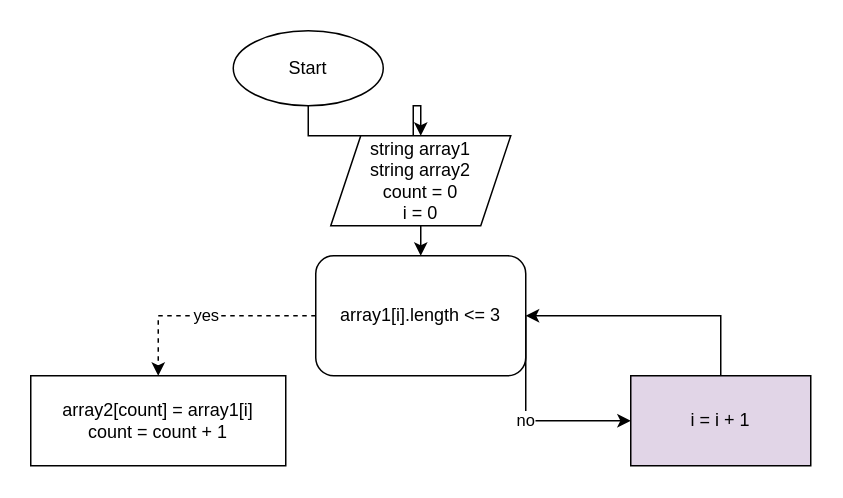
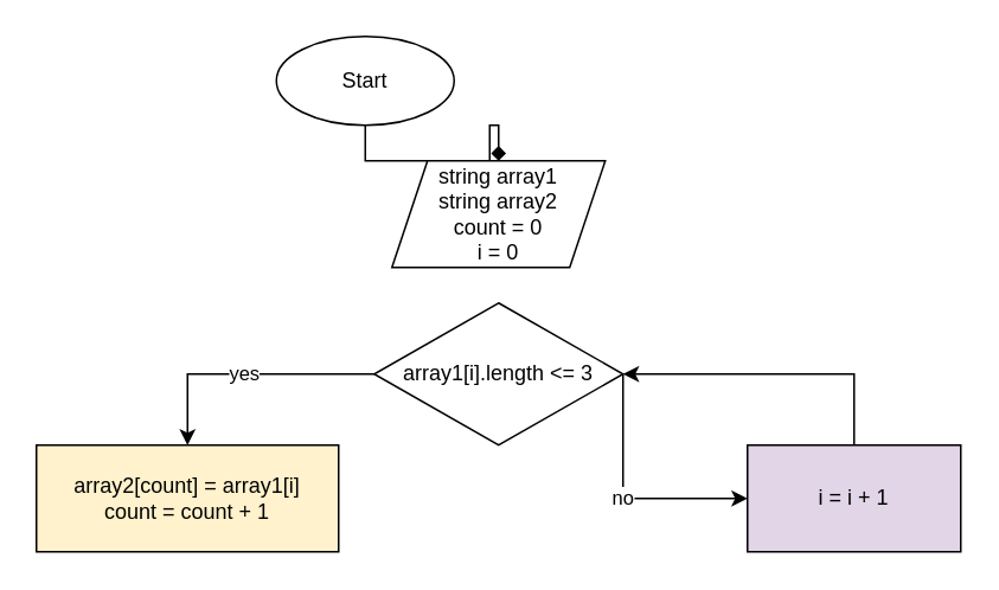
- <mxCell id="2" style="edgeStyle=orthogonalEdgeStyle;rounded=0;orthogonalLoop=1;jettySize=auto;html=1;exitX=0.5;exitY=1;exitDx=0;exitDy=0;" edge="1" parent="1" source="3" target="5"><mxGeometry relative="1" as="geometry" /></mxCell>
+ <mxCell id="2" style="edgeStyle=orthogonalEdgeStyle;rounded=0;orthogonalLoop=1;jettySize=auto;html=1;exitX=0.5;exitY=1;exitDx=0;exitDy=0;endArrow=diamond;" edge="1" parent="1" source="3" target="5"><mxGeometry relative="1" as="geometry" /></mxCell>
- <mxCell id="4" style="edgeStyle=orthogonalEdgeStyle;rounded=0;orthogonalLoop=1;jettySize=auto;html=1;exitX=0.5;exitY=1;exitDx=0;exitDy=0;entryX=0.5;entryY=0;entryDx=0;entryDy=0;" edge="1" parent="1" source="5" target="8"><mxGeometry relative="1" as="geometry" /></mxCell>
- <mxCell id="6" value="yes" style="edgeStyle=orthogonalEdgeStyle;rounded=0;orthogonalLoop=1;jettySize=auto;html=1;exitX=0;exitY=0.5;exitDx=0;exitDy=0;entryX=0.5;entryY=0;entryDx=0;entryDy=0;dashed=1;" edge="1" parent="1" source="8" target="9"><mxGeometry relative="1" as="geometry" /></mxCell>
+ <mxCell id="6" value="yes" style="edgeStyle=orthogonalEdgeStyle;rounded=0;orthogonalLoop=1;jettySize=auto;html=1;exitX=0;exitY=0.5;exitDx=0;exitDy=0;entryX=0.5;entryY=0;entryDx=0;entryDy=0;" edge="1" parent="1" source="8" target="9"><mxGeometry relative="1" as="geometry" /></mxCell>
- <mxCell id="8" value="array1[i].length &amp;lt;= 3" style="whiteSpace=wrap;html=1;rounded=1;" vertex="1" parent="1"><mxGeometry x="210" y="170" width="140" height="80" as="geometry" /></mxCell>
+ <mxCell id="8" value="array1[i].length &amp;lt;= 3" style="rhombus;whiteSpace=wrap;html=1;" vertex="1" parent="1"><mxGeometry x="210" y="170" width="140" height="80" as="geometry" /></mxCell>
- <mxCell id="9" value="array2[count] = array1[i]&lt;br&gt;count = count + 1" style="rounded=0;whiteSpace=wrap;html=1;" vertex="1" parent="1"><mxGeometry x="20" y="250" width="170" height="60" as="geometry" /></mxCell>
+ <mxCell id="9" value="array2[count] = array1[i]&lt;br&gt;count = count + 1" style="rounded=0;whiteSpace=wrap;html=1;fillColor=#fff2cc;" vertex="1" parent="1"><mxGeometry x="20" y="250" width="170" height="60" as="geometry" /></mxCell>
